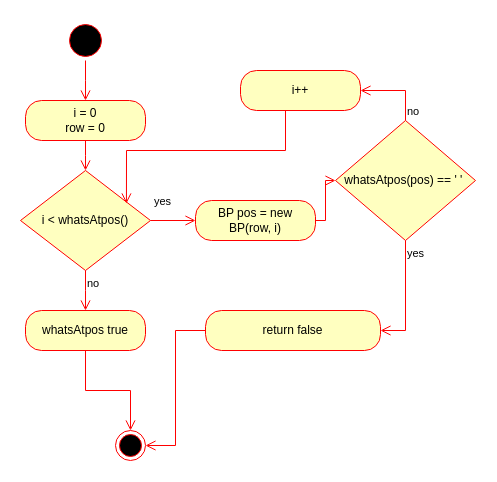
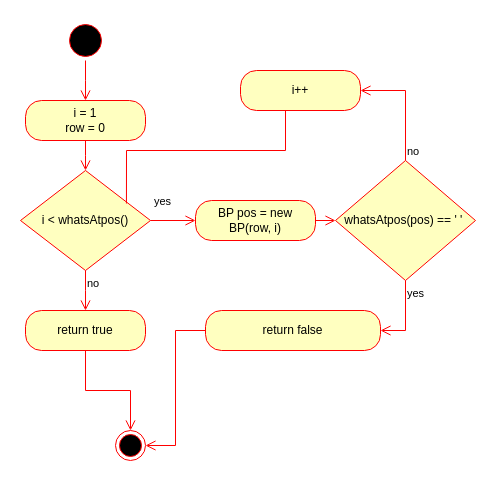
- <mxCell id="4" value="i = 0&lt;br&gt;row = 0" style="rounded=1;whiteSpace=wrap;html=1;arcSize=40;fontColor=#000000;fillColor=#ffffc0;strokeColor=#ff0000;" parent="1" vertex="1"><mxGeometry x="25" y="100" width="120" height="40" as="geometry" /></mxCell>
+ <mxCell id="4" value="i = 1&lt;br&gt;row = 0" style="rounded=1;whiteSpace=wrap;html=1;arcSize=40;fontColor=#000000;fillColor=#ffffc0;strokeColor=#ff0000;" parent="1" vertex="1"><mxGeometry x="25" y="100" width="120" height="40" as="geometry" /></mxCell>
- <mxCell id="9" value="whatsAtpos(pos) == ' '&amp;nbsp;" style="rhombus;whiteSpace=wrap;html=1;fillColor=#ffffc0;strokeColor=#ff0000;" parent="1" vertex="1"><mxGeometry x="335" y="120" width="140" height="120" as="geometry" /></mxCell>
+ <mxCell id="9" value="whatsAtpos(pos) == ' '&amp;nbsp;" style="rhombus;whiteSpace=wrap;html=1;fillColor=#ffffc0;strokeColor=#ff0000;" parent="1" vertex="1"><mxGeometry x="335" y="160" width="140" height="120" as="geometry" /></mxCell>
- <mxCell id="15" value="" style="edgeStyle=orthogonalEdgeStyle;html=1;verticalAlign=bottom;endArrow=open;endSize=8;strokeColor=#ff0000;rounded=0;entryX=0.815;entryY=0.33;entryDx=0;entryDy=0;entryPerimeter=0;" parent="1" source="14" target="6" edge="1"><mxGeometry relative="1" as="geometry"><mxPoint x="285" y="200" as="targetPoint" /><Array as="points"><mxPoint x="285" y="150" /><mxPoint x="126" y="150" /></Array></mxGeometry></mxCell>
+ <mxCell id="15" value="" style="edgeStyle=orthogonalEdgeStyle;html=1;verticalAlign=bottom;endArrow=none;endSize=8;strokeColor=#ff0000;rounded=0;entryX=0.815;entryY=0.33;entryDx=0;entryDy=0;entryPerimeter=0;" parent="1" source="14" target="6" edge="1"><mxGeometry relative="1" as="geometry"><mxPoint x="285" y="200" as="targetPoint" /><Array as="points"><mxPoint x="285" y="150" /><mxPoint x="126" y="150" /></Array></mxGeometry></mxCell>
- <mxCell id="16" value="whatsAtpos true" style="rounded=1;whiteSpace=wrap;html=1;arcSize=40;fontColor=#000000;fillColor=#ffffc0;strokeColor=#ff0000;" parent="1" vertex="1"><mxGeometry x="25" y="310" width="120" height="40" as="geometry" /></mxCell>
+ <mxCell id="16" value="return true" style="rounded=1;whiteSpace=wrap;html=1;arcSize=40;fontColor=#000000;fillColor=#ffffc0;strokeColor=#ff0000;" parent="1" vertex="1"><mxGeometry x="25" y="310" width="120" height="40" as="geometry" /></mxCell>
